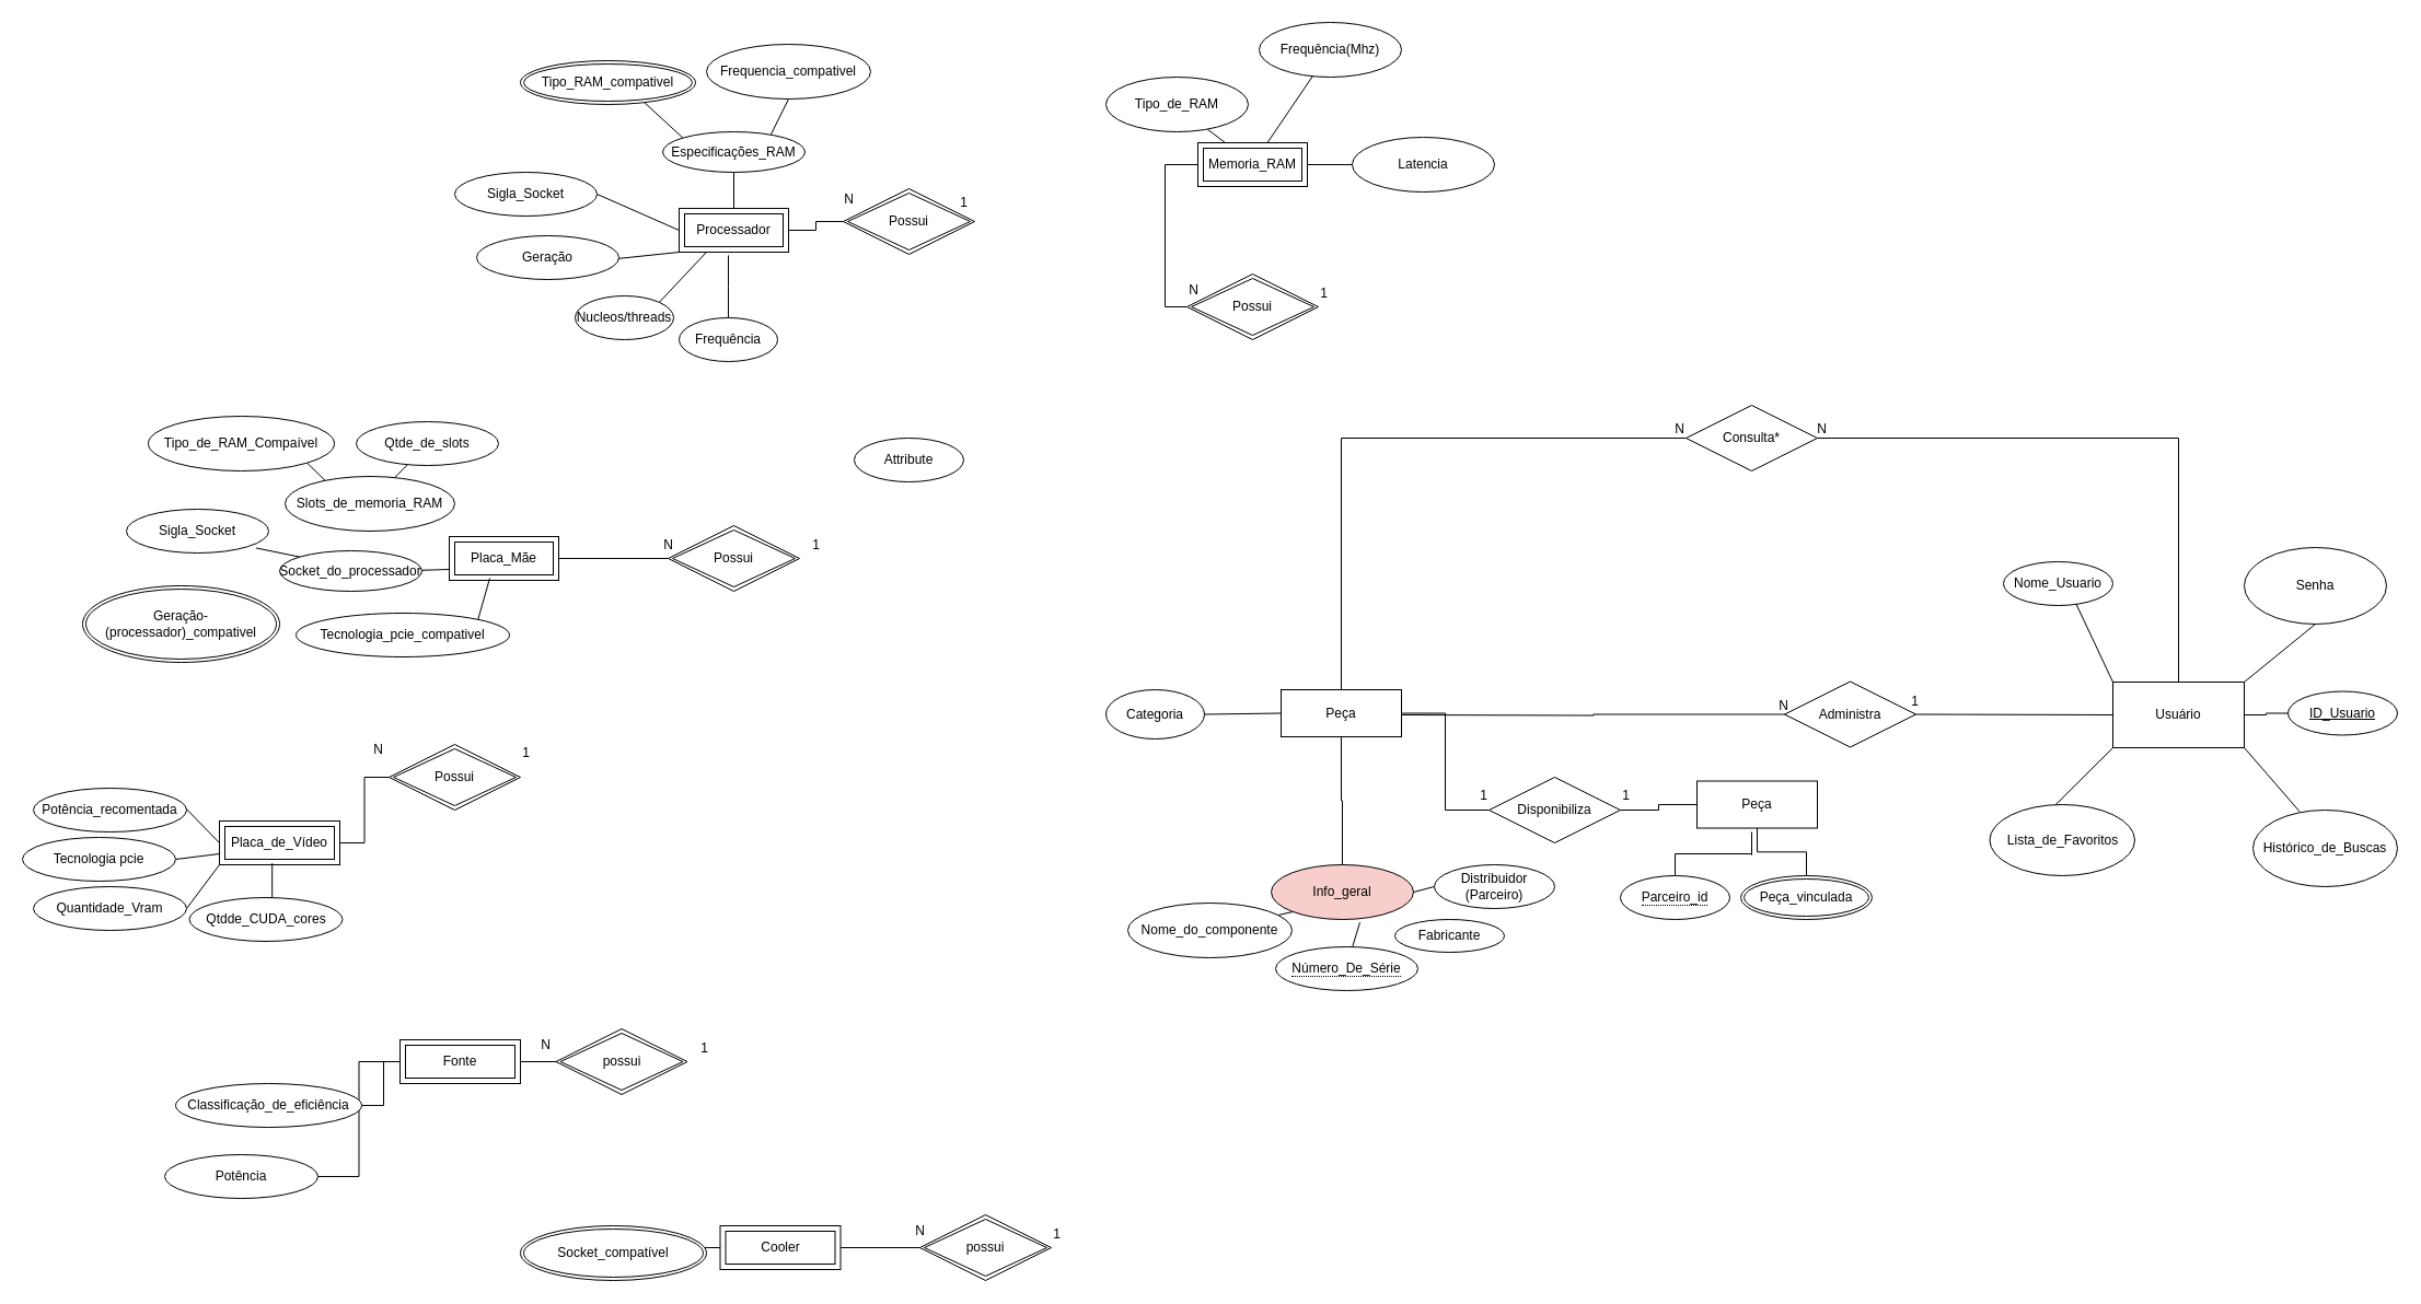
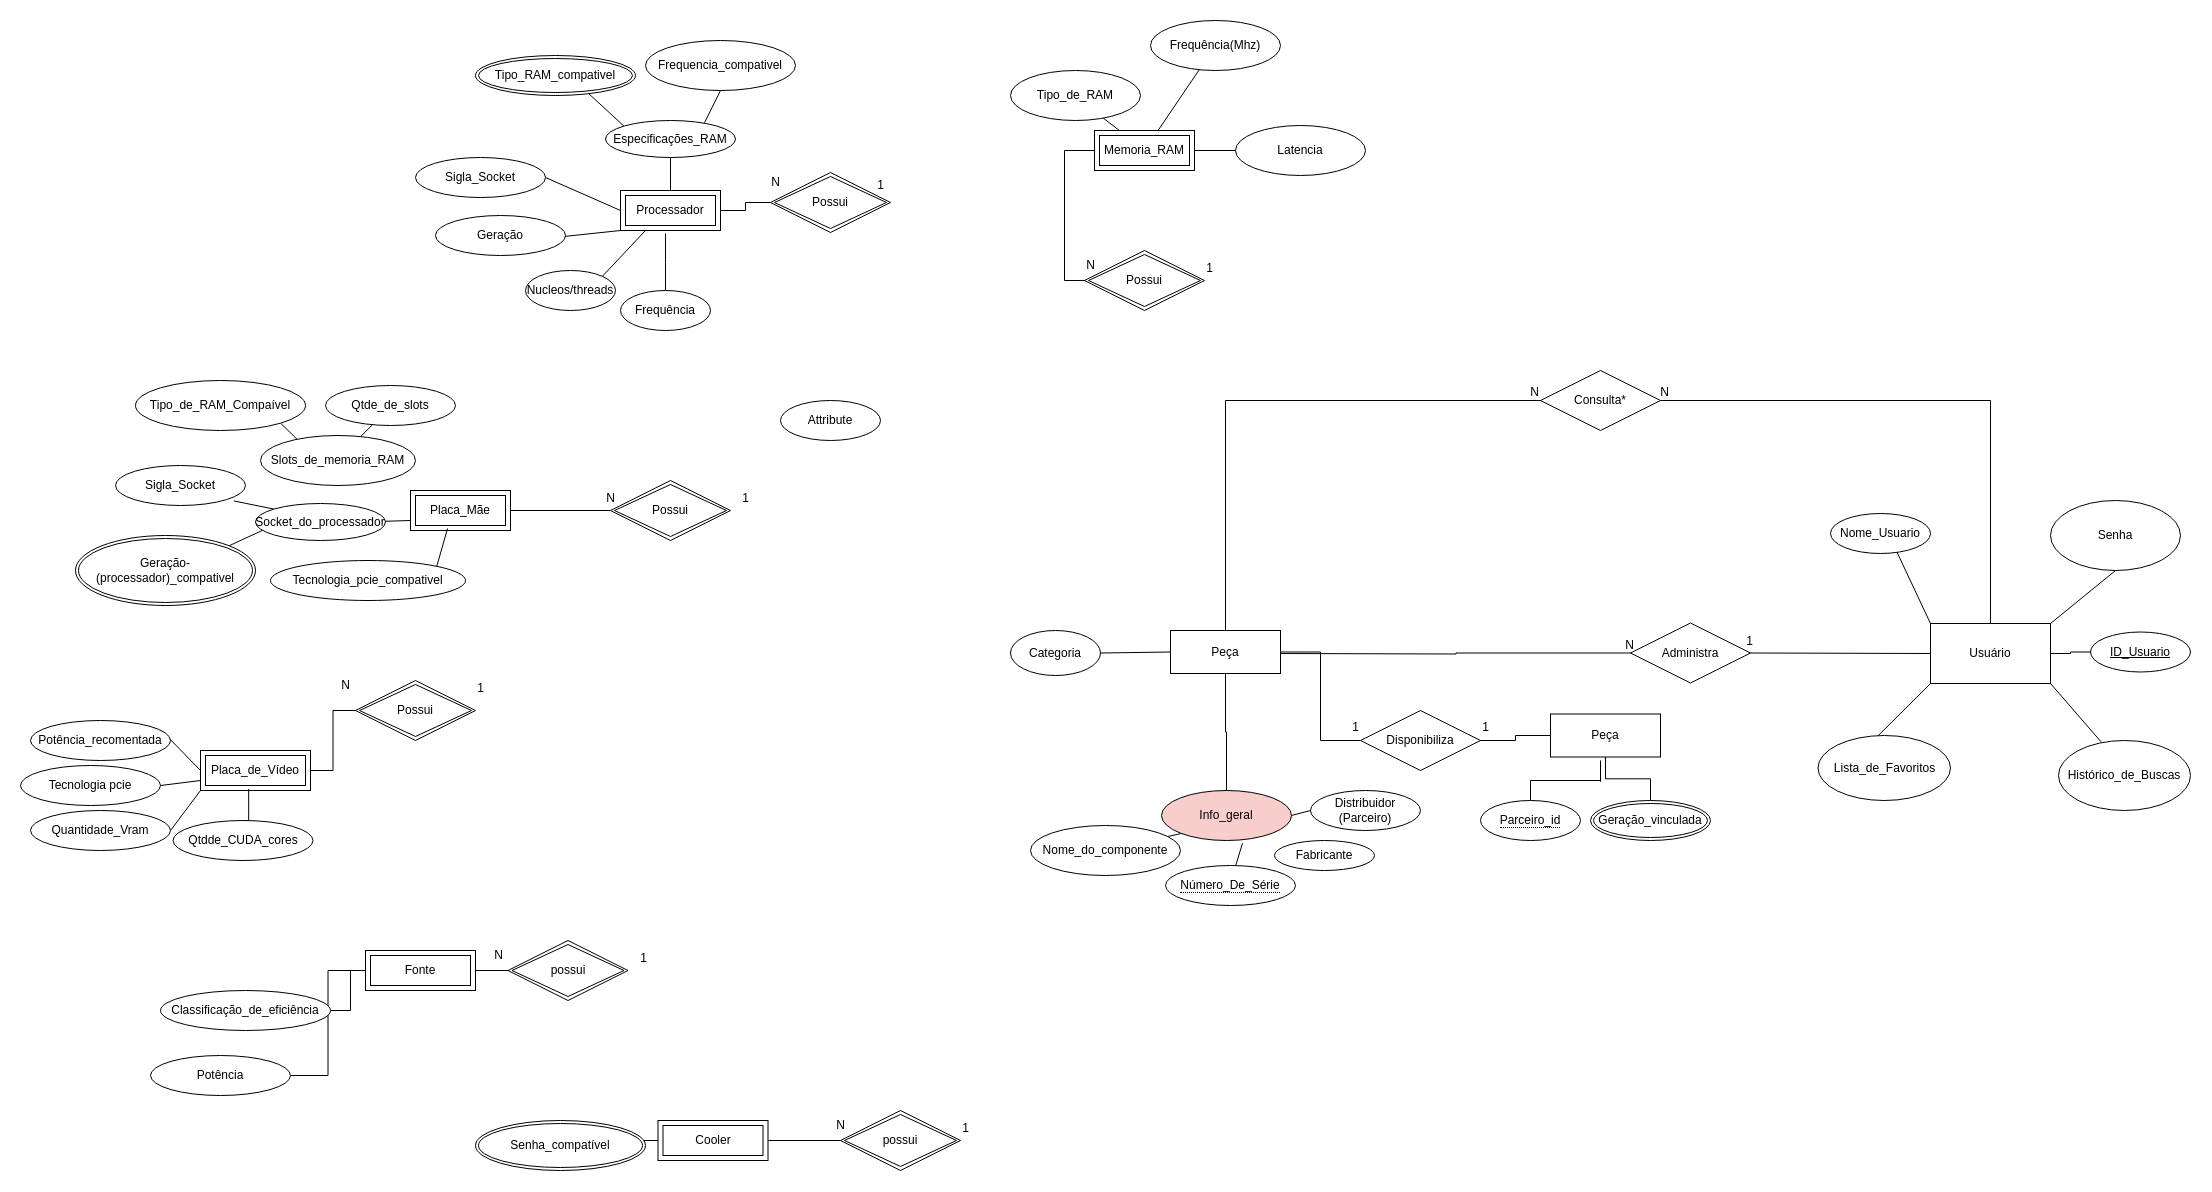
+ <mxCell id="21" style="rounded=0;orthogonalLoop=1;jettySize=auto;html=1;exitX=1;exitY=0;exitDx=0;exitDy=0;entryX=0.073;entryY=0.695;entryDx=0;entryDy=0;entryPerimeter=0;endArrow=none;endFill=0;" parent="1" source="22" target="28" edge="1"><mxGeometry relative="1" as="geometry" /></mxCell>
- <mxCell id="110" value="Peça_vinculada" style="ellipse;shape=doubleEllipse;margin=3;whiteSpace=wrap;html=1;align=center;" parent="1" vertex="1"><mxGeometry x="1590" y="800" width="120" height="40" as="geometry" /></mxCell>
+ <mxCell id="110" value="Geração_vinculada" style="ellipse;shape=doubleEllipse;margin=3;whiteSpace=wrap;html=1;align=center;" parent="1" vertex="1"><mxGeometry x="1590" y="800" width="120" height="40" as="geometry" /></mxCell>
- <mxCell id="100" value="Socket_compatível" style="ellipse;shape=doubleEllipse;margin=3;whiteSpace=wrap;html=1;align=center;" parent="1" vertex="1"><mxGeometry x="475" y="1120" width="170" height="50" as="geometry" /></mxCell>
+ <mxCell id="100" value="Senha_compatível" style="ellipse;shape=doubleEllipse;margin=3;whiteSpace=wrap;html=1;align=center;" parent="1" vertex="1"><mxGeometry x="475" y="1120" width="170" height="50" as="geometry" /></mxCell>
